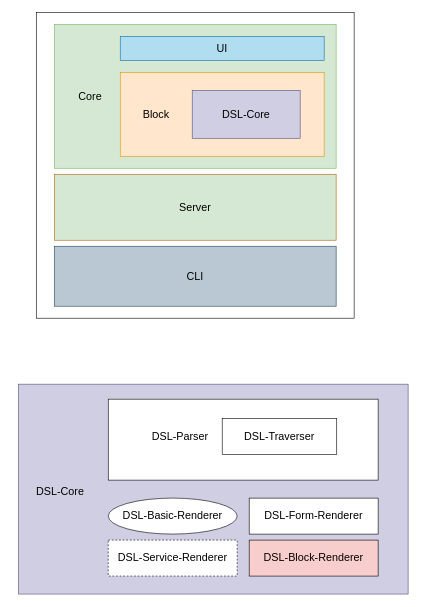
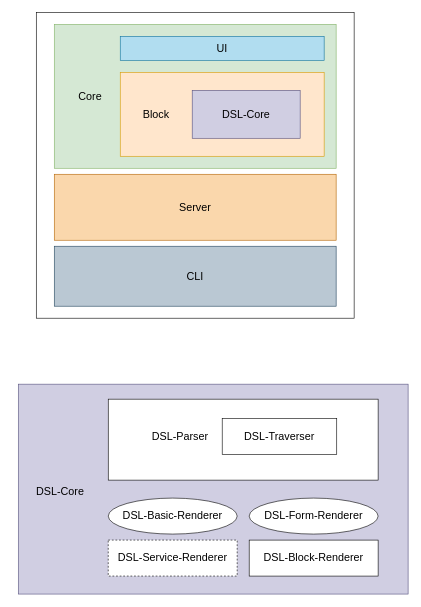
- <mxCell id="4" value="&lt;font style=&quot;font-size: 18px;&quot;&gt;Server&lt;/font&gt;" style="rounded=0;whiteSpace=wrap;html=1;fillColor=#d5e8d4;strokeColor=#b46504;" parent="1" vertex="1"><mxGeometry x="90" y="290" width="470" height="110" as="geometry" /></mxCell>
+ <mxCell id="4" value="&lt;font style=&quot;font-size: 18px;&quot;&gt;Server&lt;/font&gt;" style="rounded=0;whiteSpace=wrap;html=1;fillColor=#fad7ac;strokeColor=#b46504;" parent="1" vertex="1"><mxGeometry x="90" y="290" width="470" height="110" as="geometry" /></mxCell>
- <mxCell id="15" value="DSL-Form-Renderer" style="rounded=0;whiteSpace=wrap;html=1;fontSize=18;" vertex="1" parent="1"><mxGeometry x="415" y="830" width="215" height="60" as="geometry" /></mxCell>
+ <mxCell id="15" value="DSL-Form-Renderer" style="ellipse;whiteSpace=wrap;html=1;fontSize=18;" vertex="1" parent="1"><mxGeometry x="415" y="830" width="215" height="60" as="geometry" /></mxCell>
- <mxCell id="19" value="DSL-Block-Renderer" style="rounded=0;whiteSpace=wrap;html=1;fontSize=18;fillColor=#f8cecc;" vertex="1" parent="1"><mxGeometry x="415" y="900" width="215" height="60" as="geometry" /></mxCell>
+ <mxCell id="19" value="DSL-Block-Renderer" style="rounded=0;whiteSpace=wrap;html=1;fontSize=18;" vertex="1" parent="1"><mxGeometry x="415" y="900" width="215" height="60" as="geometry" /></mxCell>
